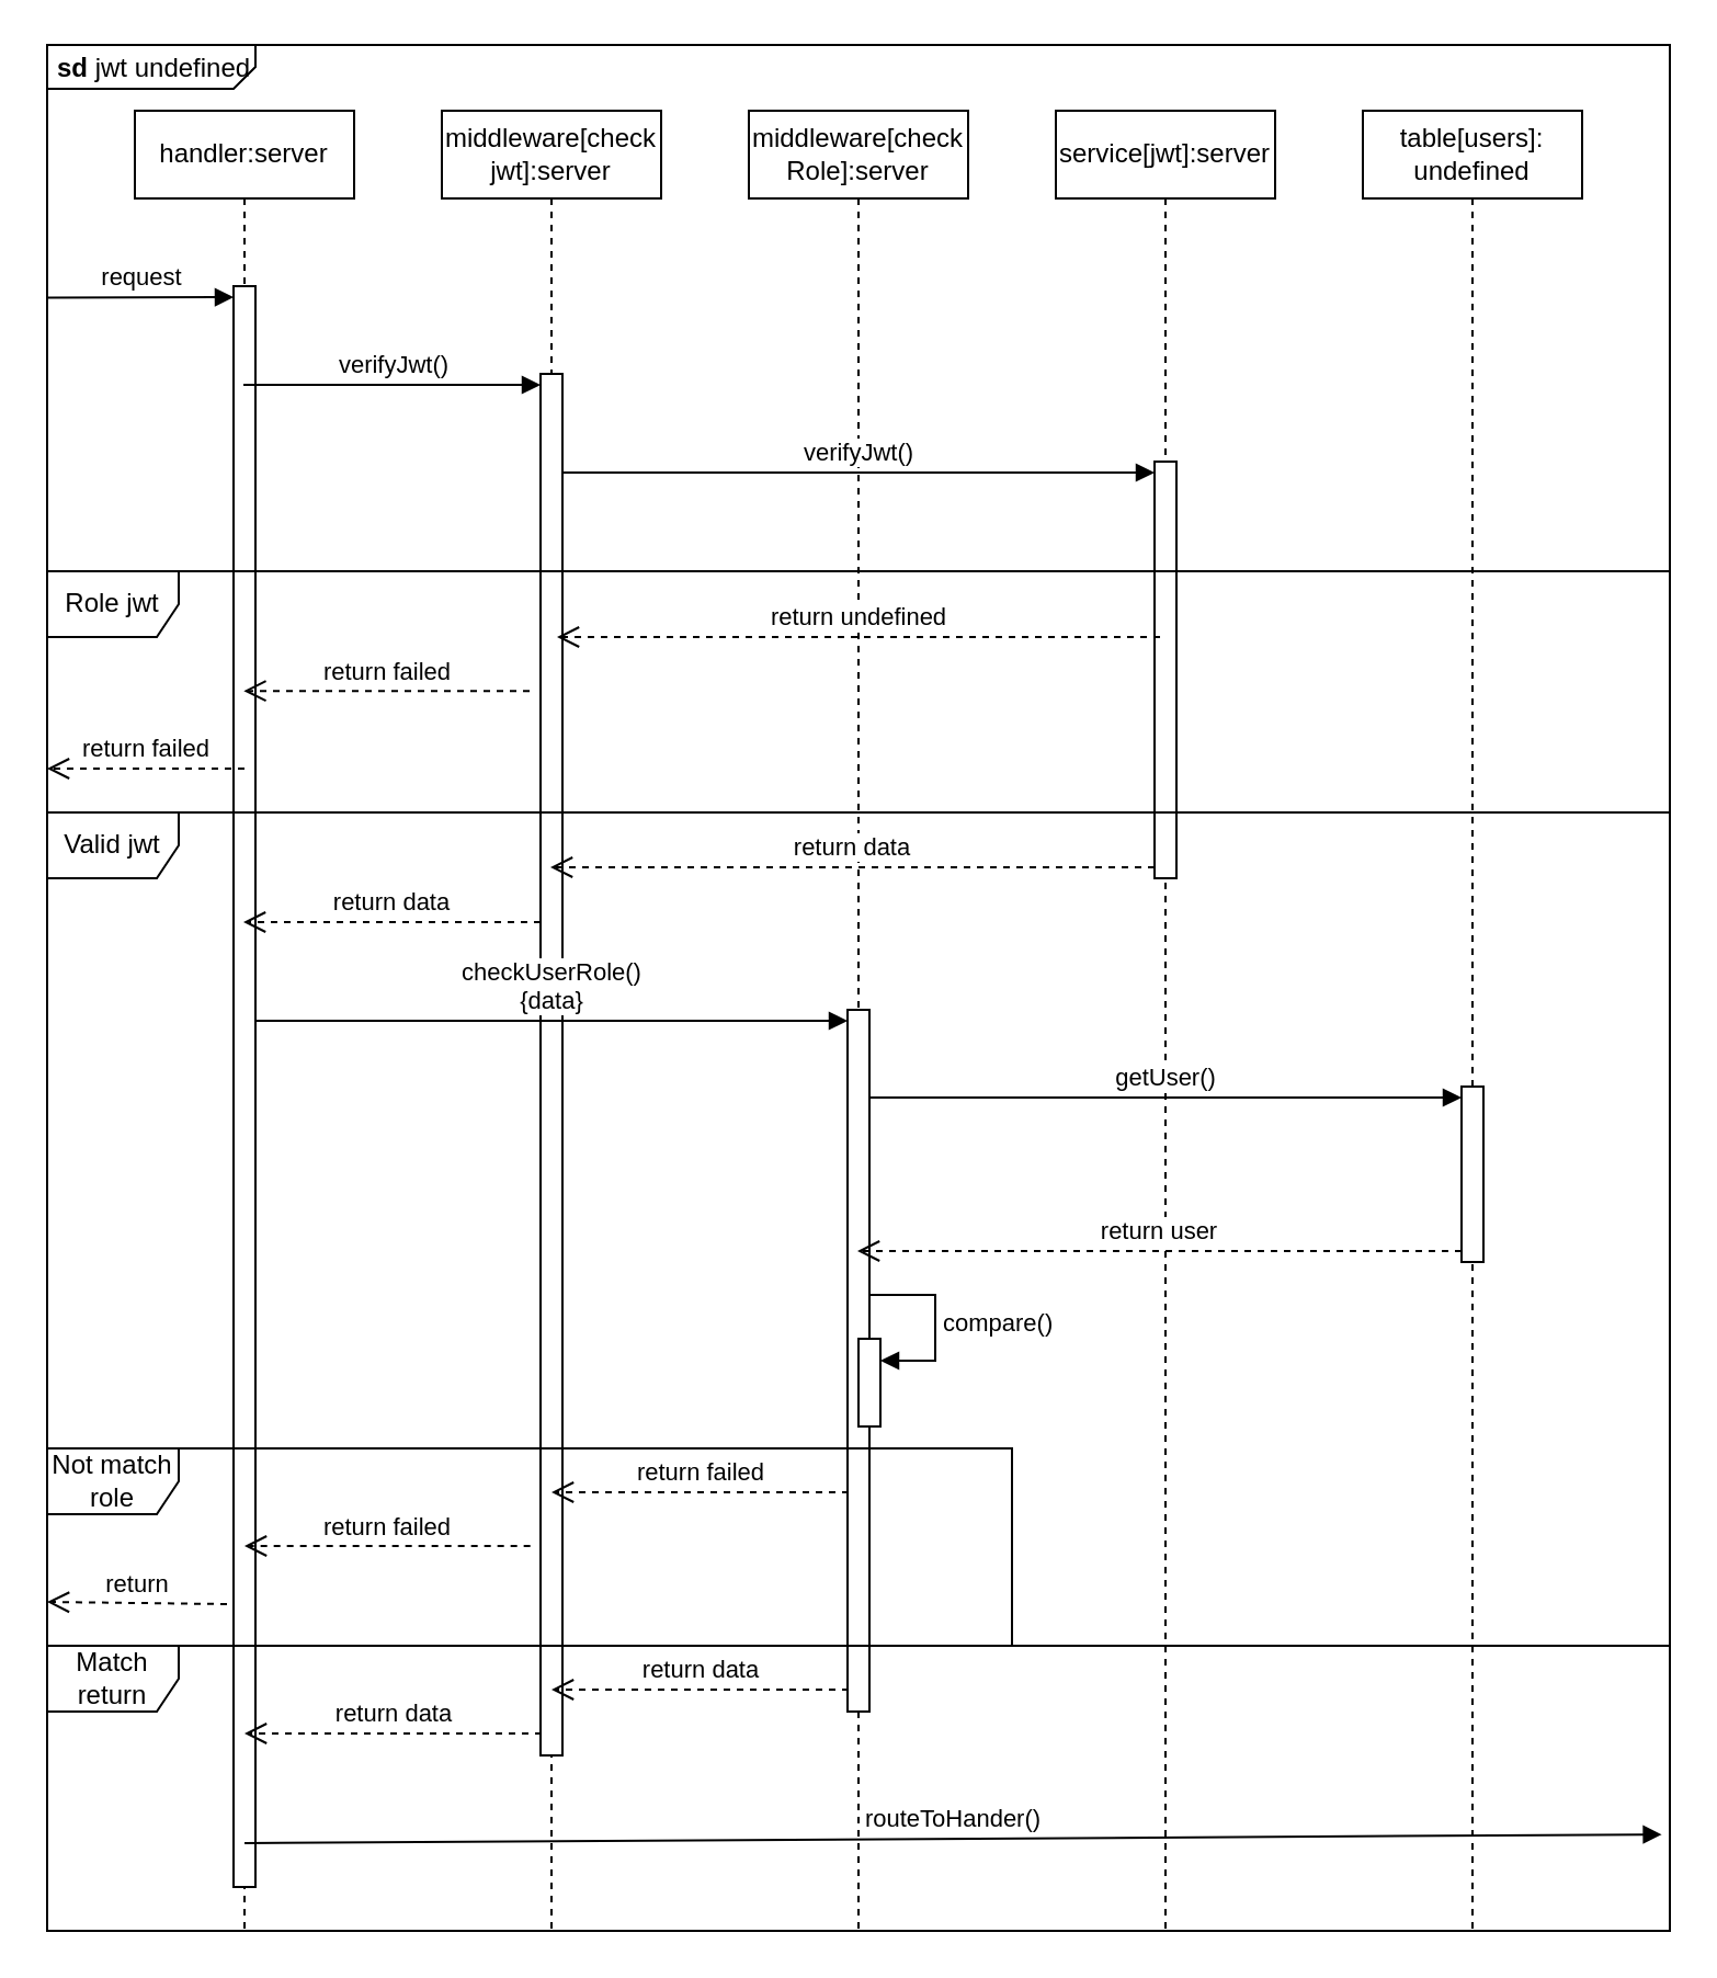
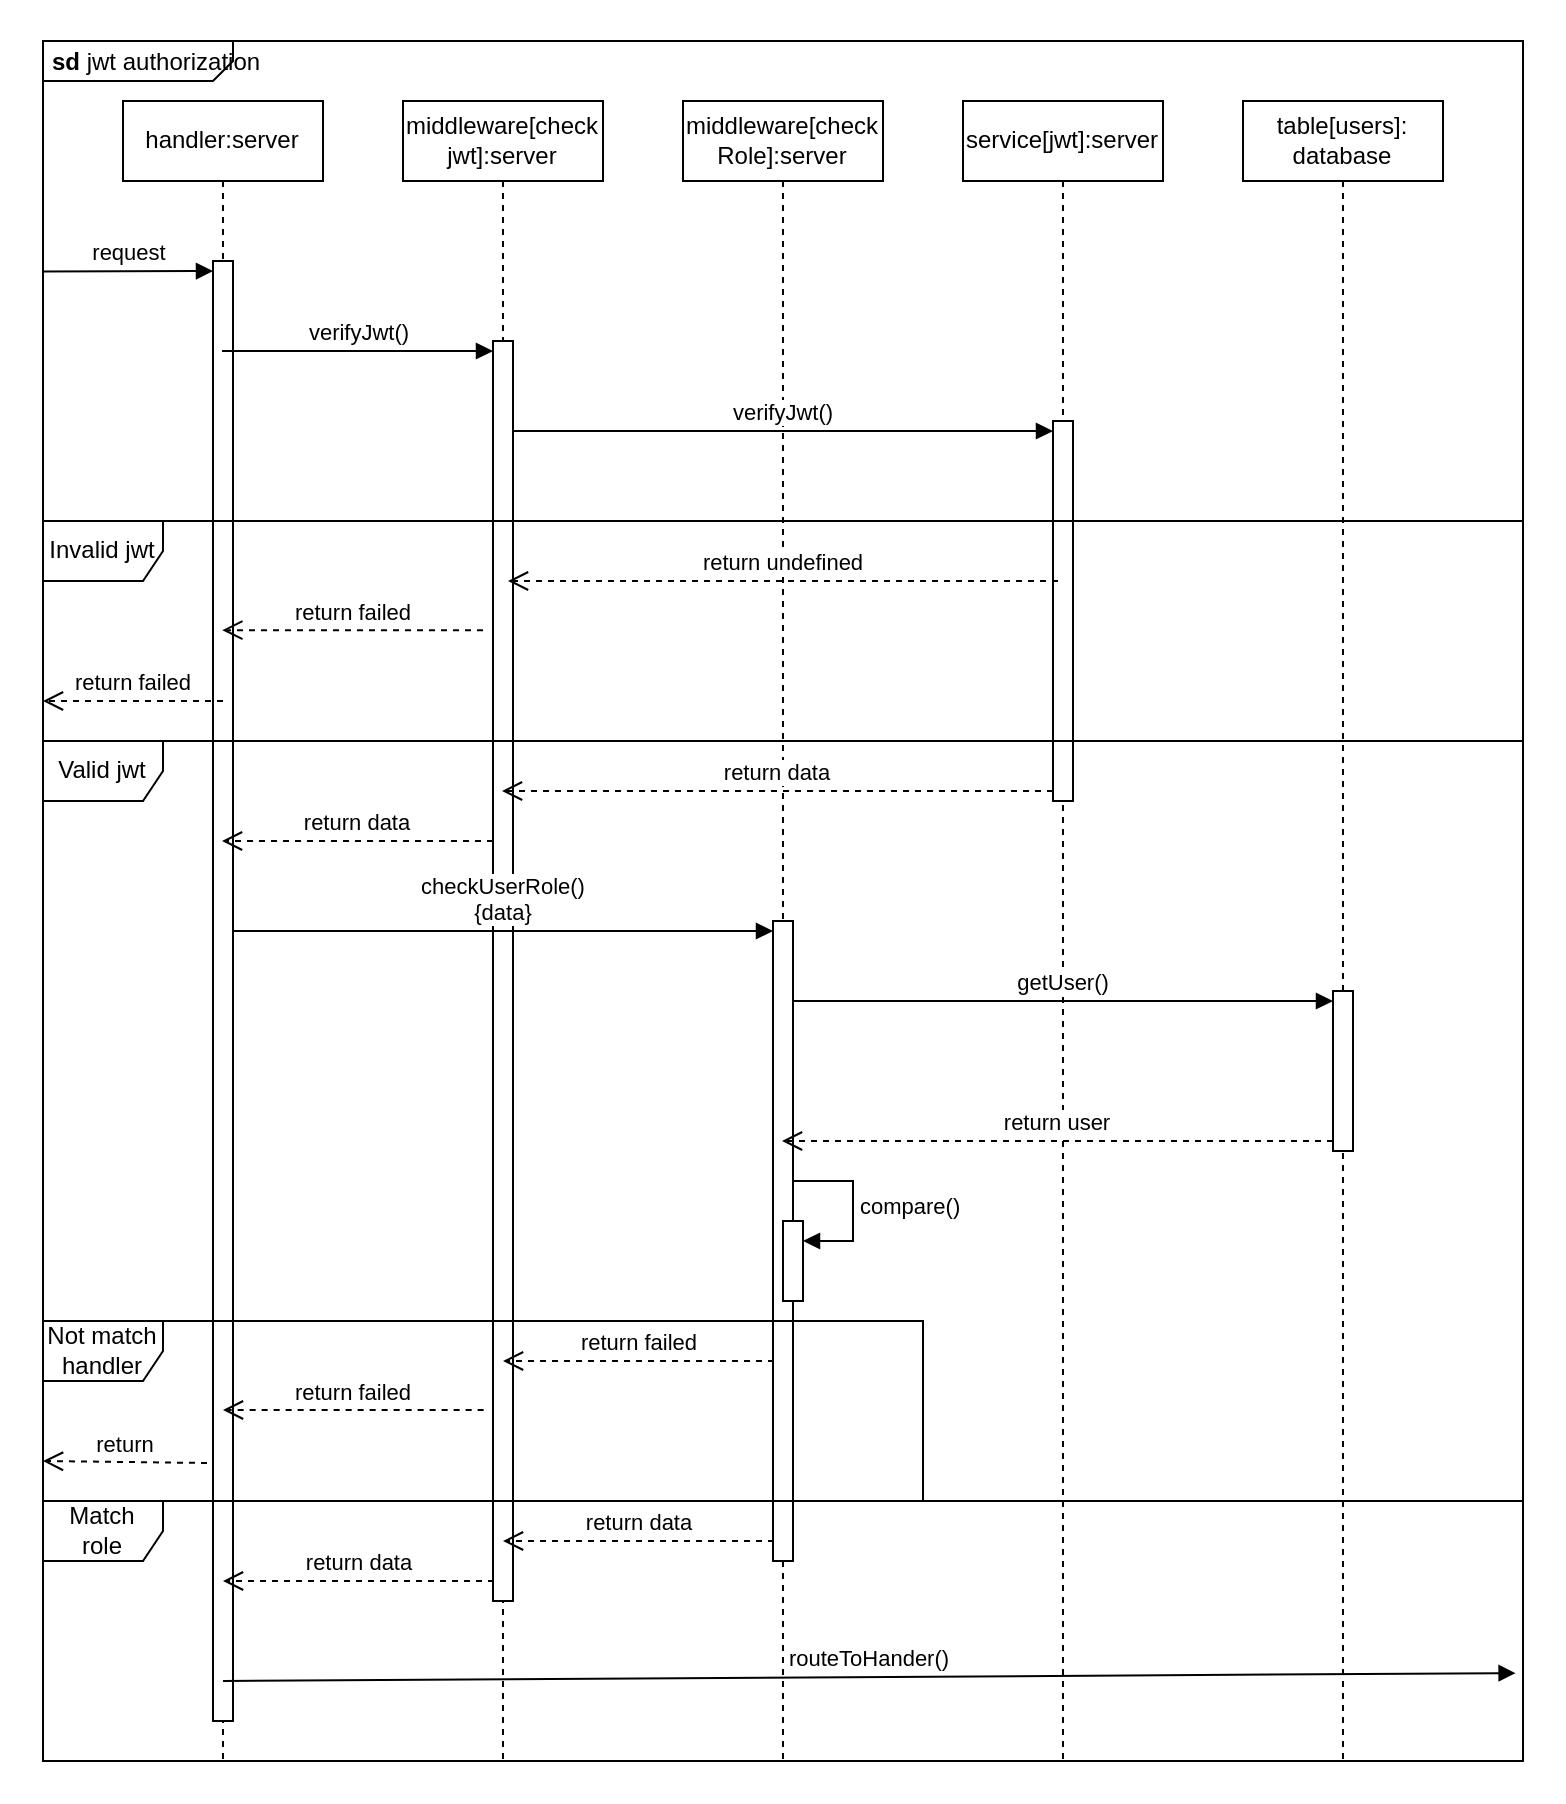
- <mxCell id="2" value="&lt;p style=&quot;margin:0px;margin-top:4px;margin-left:5px;text-align:left;&quot;&gt;&lt;b&gt;sd&lt;/b&gt;&amp;nbsp;jwt undefined&lt;/p&gt;" style="html=1;shape=mxgraph.sysml.package;overflow=fill;labelX=95;align=left;spacingLeft=5;verticalAlign=top;spacingTop=-3;" vertex="1" parent="1"><mxGeometry x="21" y="20" width="740" height="860" as="geometry" /></mxCell>
+ <mxCell id="2" value="&lt;p style=&quot;margin:0px;margin-top:4px;margin-left:5px;text-align:left;&quot;&gt;&lt;b&gt;sd&lt;/b&gt;&amp;nbsp;jwt authorization&lt;/p&gt;" style="html=1;shape=mxgraph.sysml.package;overflow=fill;labelX=95;align=left;spacingLeft=5;verticalAlign=top;spacingTop=-3;" vertex="1" parent="1"><mxGeometry x="21" y="20" width="740" height="860" as="geometry" /></mxCell>
- <mxCell id="23" value="table[users]:&lt;div&gt;undefined&lt;/div&gt;" style="shape=umlLifeline;perimeter=lifelinePerimeter;whiteSpace=wrap;html=1;container=1;dropTarget=0;collapsible=0;recursiveResize=0;outlineConnect=0;portConstraint=eastwest;newEdgeStyle={&quot;curved&quot;:0,&quot;rounded&quot;:0};" vertex="1" parent="1"><mxGeometry x="621" y="50" width="100" height="830" as="geometry" /></mxCell>
+ <mxCell id="23" value="table[users]:&lt;div&gt;database&lt;/div&gt;" style="shape=umlLifeline;perimeter=lifelinePerimeter;whiteSpace=wrap;html=1;container=1;dropTarget=0;collapsible=0;recursiveResize=0;outlineConnect=0;portConstraint=eastwest;newEdgeStyle={&quot;curved&quot;:0,&quot;rounded&quot;:0};" vertex="1" parent="1"><mxGeometry x="621" y="50" width="100" height="830" as="geometry" /></mxCell>
- <mxCell id="12" value="Role jwt" style="shape=umlFrame;whiteSpace=wrap;html=1;pointerEvents=0;" vertex="1" parent="1"><mxGeometry x="21" y="260" width="740" height="110" as="geometry" /></mxCell>
+ <mxCell id="12" value="Invalid jwt" style="shape=umlFrame;whiteSpace=wrap;html=1;pointerEvents=0;" vertex="1" parent="1"><mxGeometry x="21" y="260" width="740" height="110" as="geometry" /></mxCell>
- <mxCell id="29" value="Not match&lt;div&gt;role&lt;/div&gt;" style="shape=umlFrame;whiteSpace=wrap;html=1;pointerEvents=0;" vertex="1" parent="1"><mxGeometry x="21" y="660" width="440" height="90" as="geometry" /></mxCell>
+ <mxCell id="29" value="Not match&lt;div&gt;handler&lt;/div&gt;" style="shape=umlFrame;whiteSpace=wrap;html=1;pointerEvents=0;" vertex="1" parent="1"><mxGeometry x="21" y="660" width="440" height="90" as="geometry" /></mxCell>
- <mxCell id="32" value="Match&lt;div&gt;return&lt;/div&gt;" style="shape=umlFrame;whiteSpace=wrap;html=1;pointerEvents=0;" vertex="1" parent="1"><mxGeometry x="21" y="750" width="740" height="130" as="geometry" /></mxCell>
+ <mxCell id="32" value="Match&lt;div&gt;role&lt;/div&gt;" style="shape=umlFrame;whiteSpace=wrap;html=1;pointerEvents=0;" vertex="1" parent="1"><mxGeometry x="21" y="750" width="740" height="130" as="geometry" /></mxCell>
